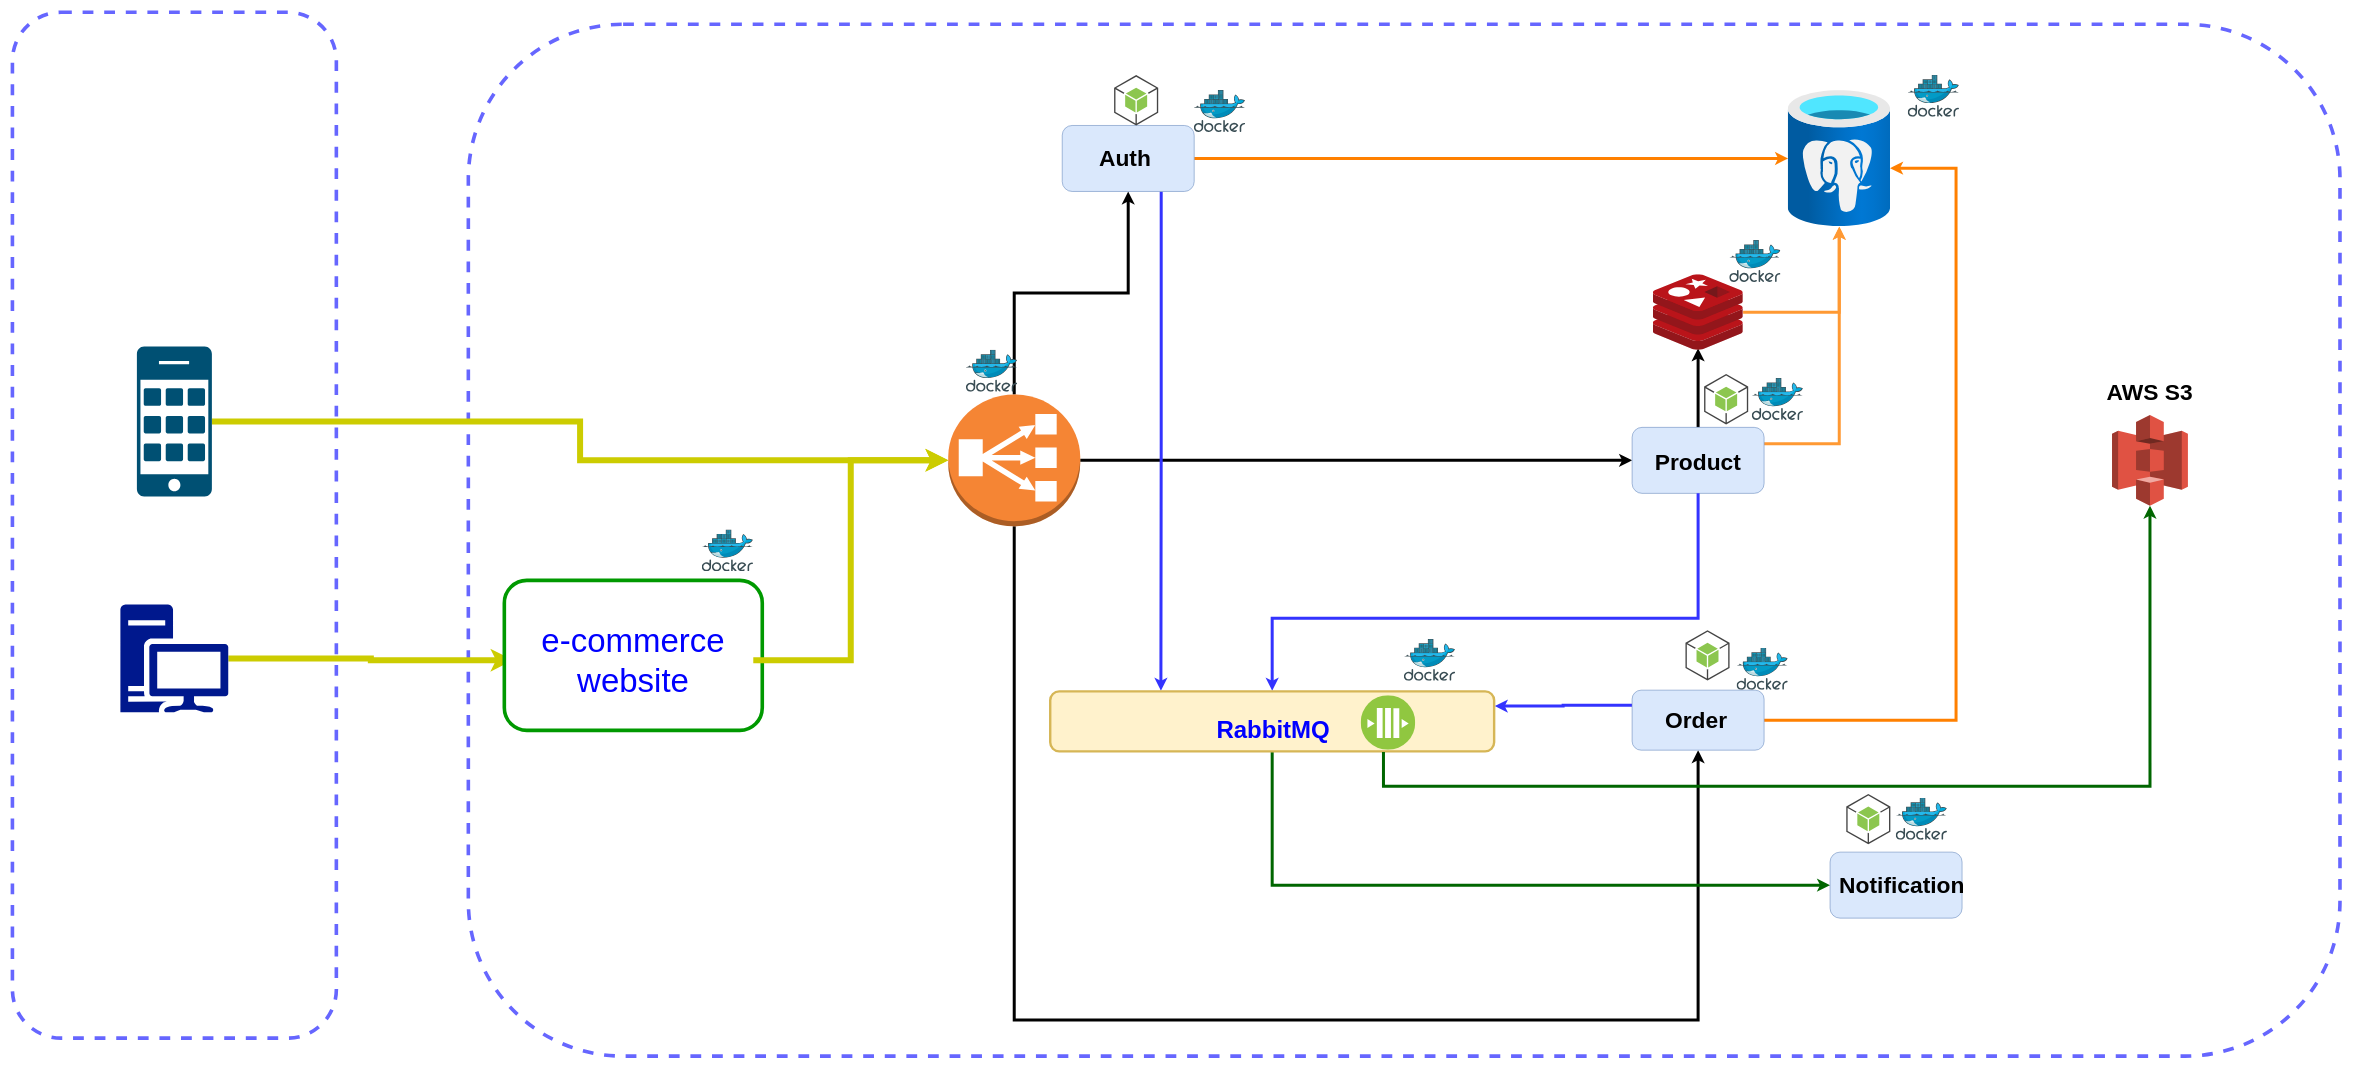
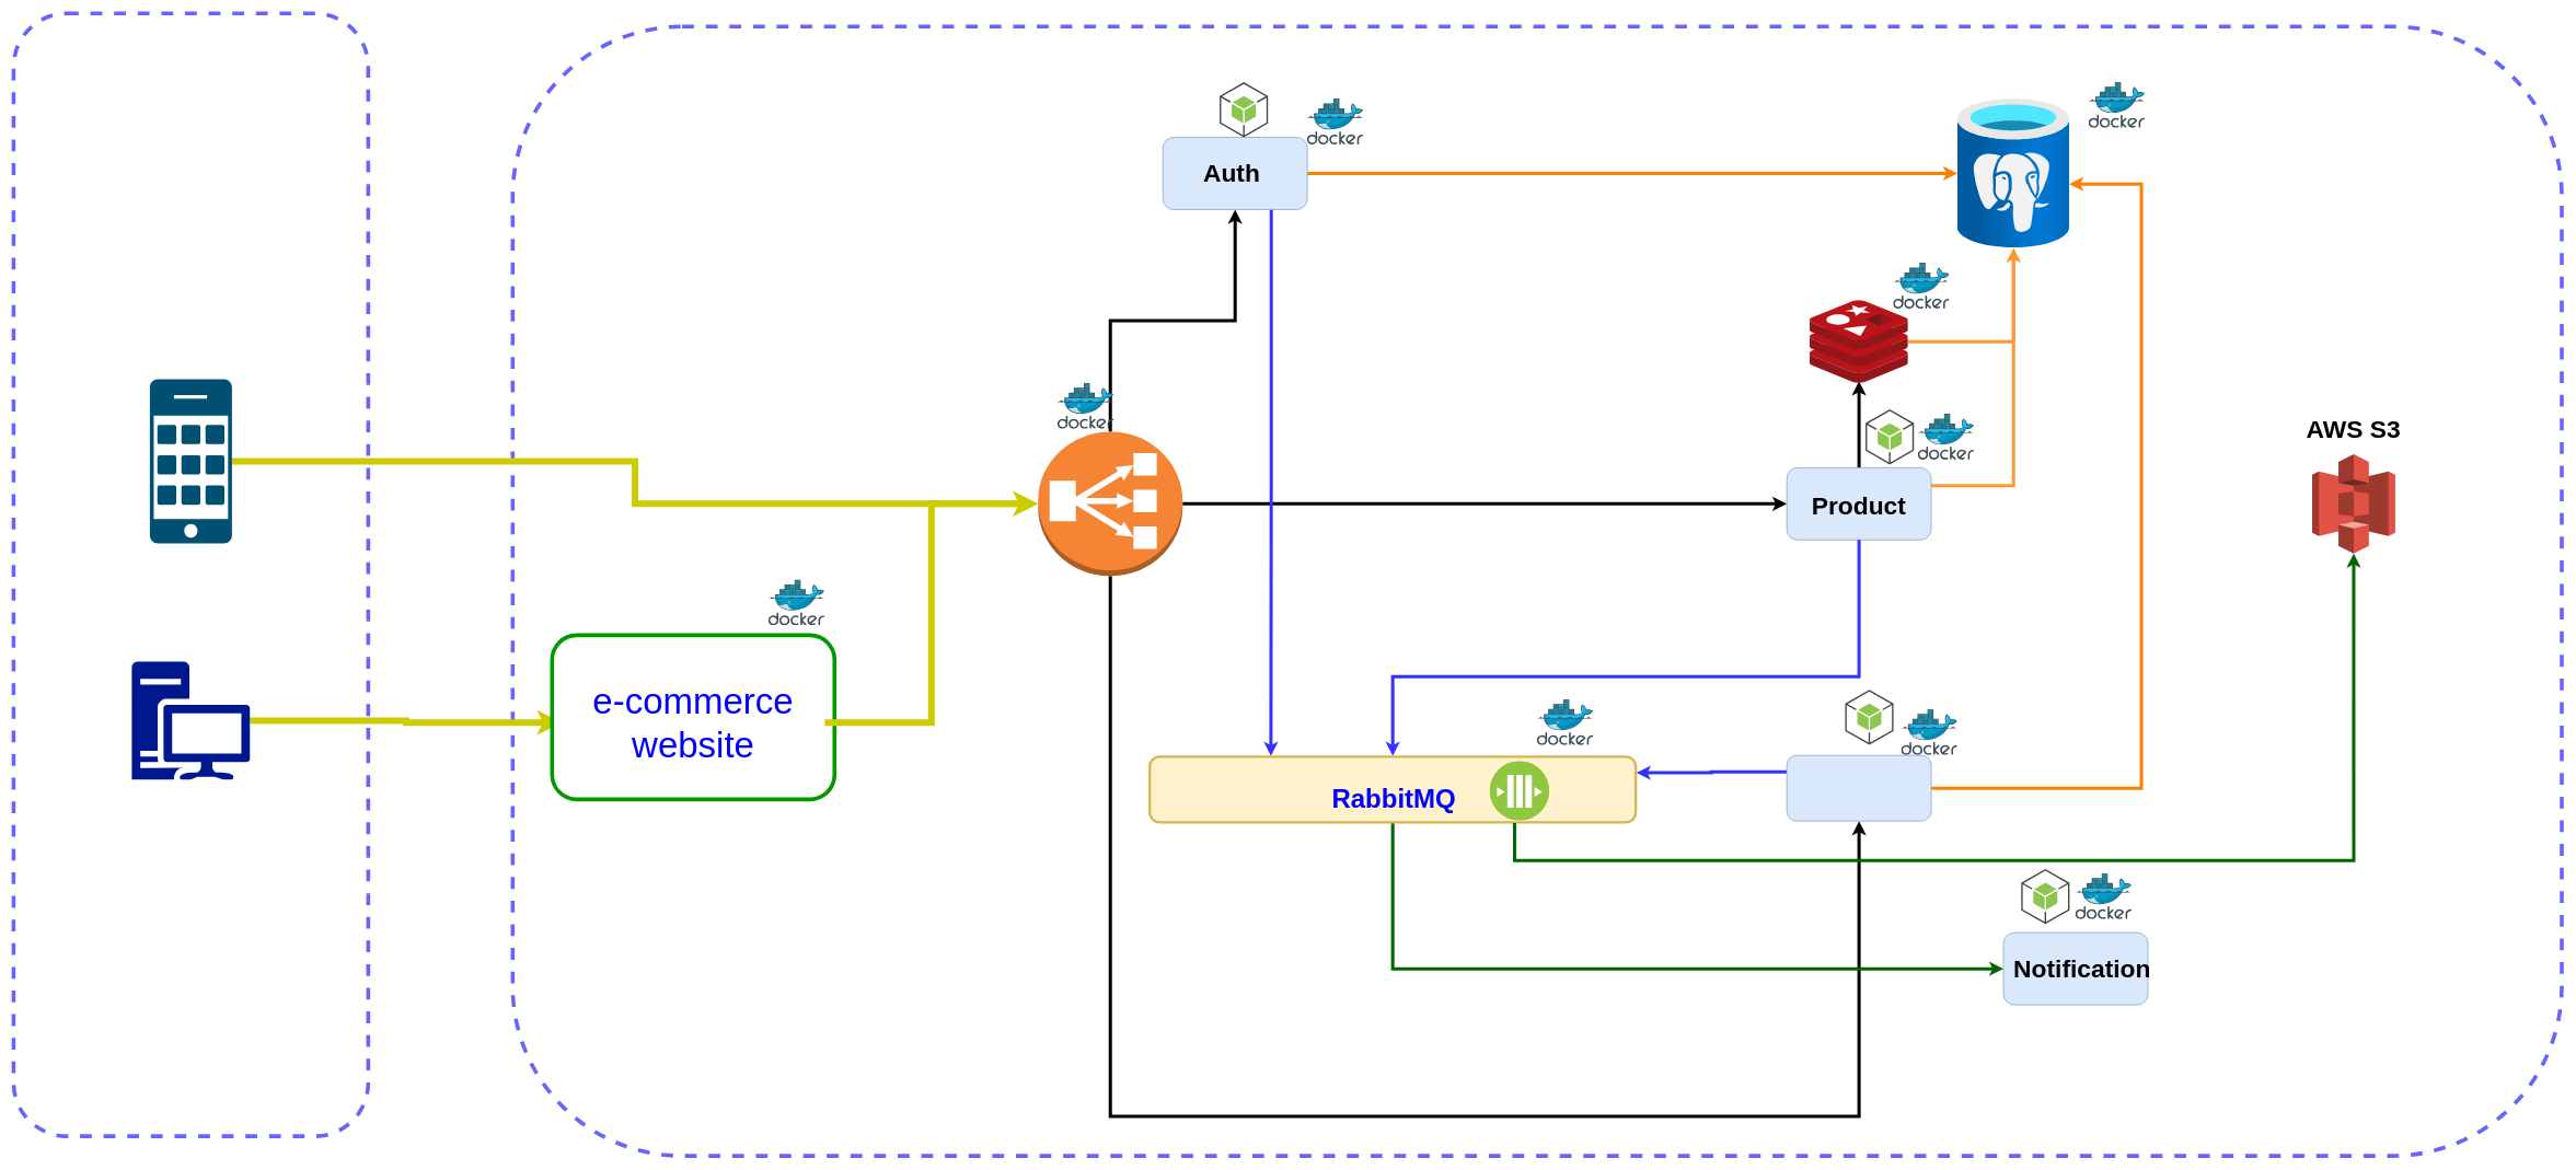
- <mxCell id="33" value="&lt;font style=&quot;font-size: 38px&quot;&gt;&lt;b&gt;Order&lt;/b&gt;&lt;/font&gt;" style="text;html=1;strokeColor=none;fillColor=none;align=center;verticalAlign=middle;whiteSpace=wrap;rounded=0;" parent="1" vertex="1"><mxGeometry x="2772.44" y="1170" width="110" height="60" as="geometry" /></mxCell>
